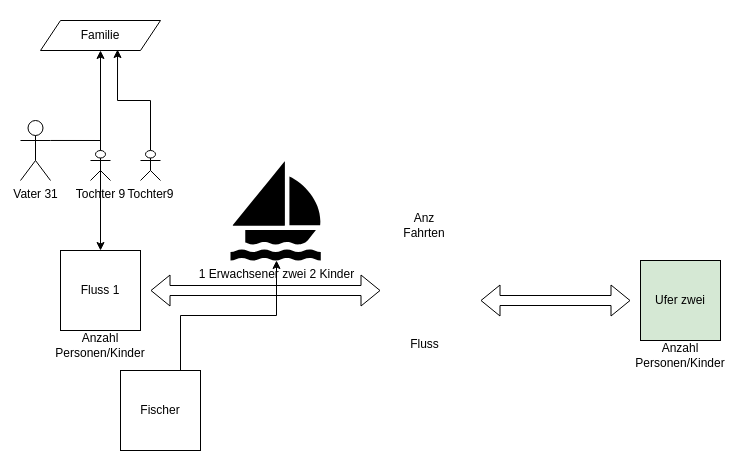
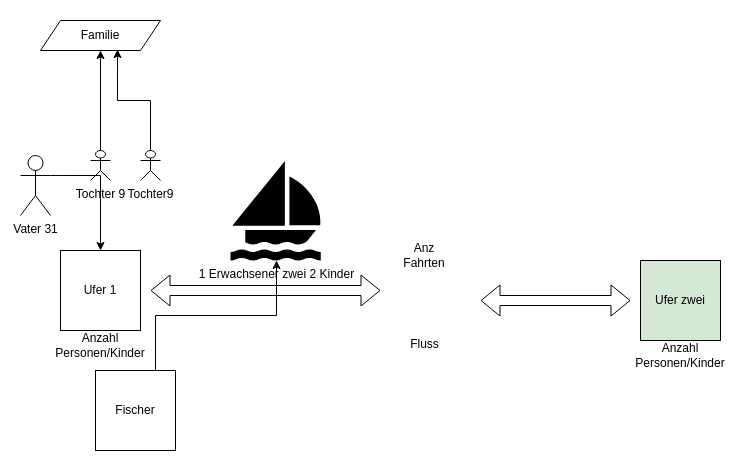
- <mxCell id="3" value="Vater 31&lt;br&gt;" style="shape=umlActor;verticalLabelPosition=bottom;verticalAlign=top;html=1;outlineConnect=0;" vertex="1" parent="1"><mxGeometry x="20" y="120" width="30" height="60" as="geometry" /></mxCell>
+ <mxCell id="3" value="Vater 31&lt;br&gt;" style="shape=umlActor;verticalLabelPosition=bottom;verticalAlign=top;html=1;outlineConnect=0;" vertex="1" parent="1"><mxGeometry x="20" y="155" width="30" height="60" as="geometry" /></mxCell>
- <mxCell id="17" value="Anz Fahrten" style="text;html=1;strokeColor=none;fillColor=none;align=center;verticalAlign=middle;whiteSpace=wrap;rounded=0;" vertex="1" parent="1"><mxGeometry x="394" y="210" width="60" height="30" as="geometry" /></mxCell>
+ <mxCell id="17" value="Anz Fahrten" style="text;html=1;strokeColor=none;fillColor=none;align=center;verticalAlign=middle;whiteSpace=wrap;rounded=0;" vertex="1" parent="1"><mxGeometry x="394" y="240" width="60" height="30" as="geometry" /></mxCell>
- <mxCell id="13" value="Fluss 1" style="whiteSpace=wrap;html=1;aspect=fixed;" vertex="1" parent="1"><mxGeometry x="60" y="250" width="80" height="80" as="geometry" /></mxCell>
+ <mxCell id="13" value="Ufer 1" style="whiteSpace=wrap;html=1;aspect=fixed;" vertex="1" parent="1"><mxGeometry x="60" y="250" width="80" height="80" as="geometry" /></mxCell>
- <mxCell id="10" value="Fischer&lt;br&gt;" style="whiteSpace=wrap;html=1;aspect=fixed;" vertex="1" parent="1"><mxGeometry x="120" y="370" width="80" height="80" as="geometry" /></mxCell>
+ <mxCell id="10" value="Fischer&lt;br&gt;" style="whiteSpace=wrap;html=1;aspect=fixed;" vertex="1" parent="1"><mxGeometry x="95" y="370" width="80" height="80" as="geometry" /></mxCell>
